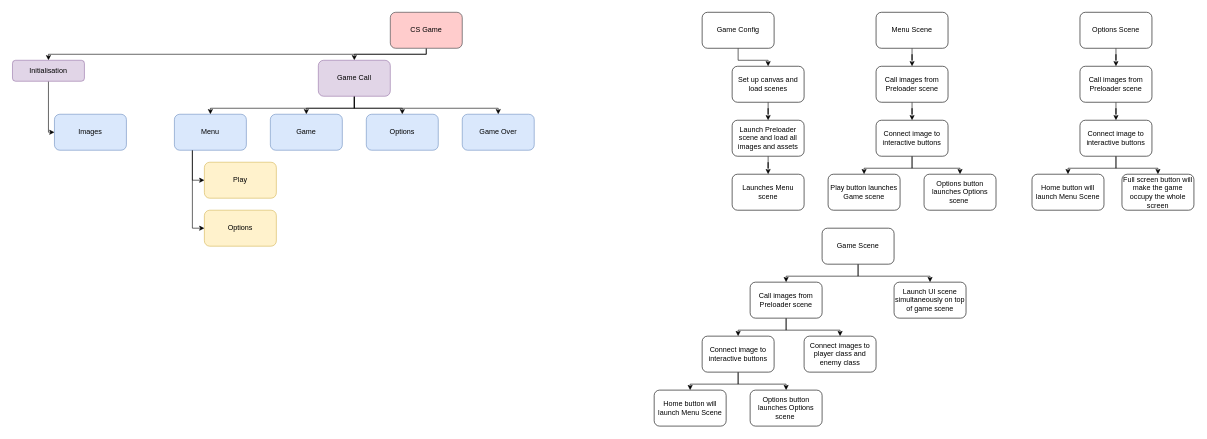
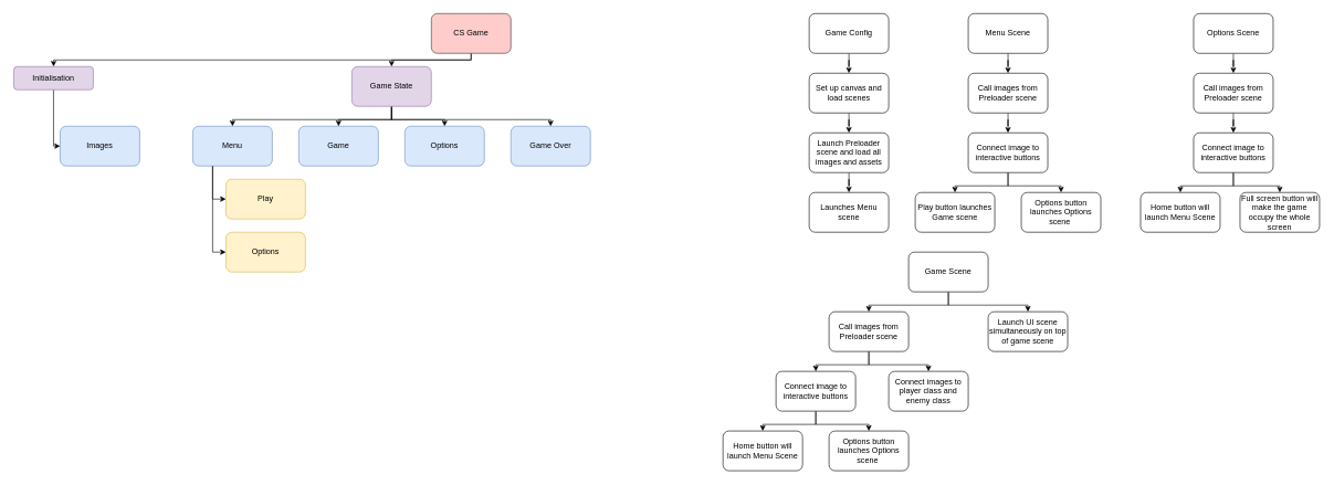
- <mxCell id="3" value="Game Config" style="rounded=1;whiteSpace=wrap;html=1;" parent="1" vertex="1"><mxGeometry x="1170" y="20" width="120" height="60" as="geometry" /></mxCell>
+ <mxCell id="3" value="Game Config" style="rounded=1;whiteSpace=wrap;html=1;" parent="1" vertex="1"><mxGeometry x="1220" width="120" height="60" as="geometry" y="20" /></mxCell>
- <mxCell id="55" value="Game Call" style="rounded=1;whiteSpace=wrap;html=1;fillColor=#e1d5e7;strokeColor=#9673a6;" vertex="1" parent="1"><mxGeometry x="530" y="100" width="120" height="60" as="geometry" /></mxCell>
+ <mxCell id="55" value="Game State" style="rounded=1;whiteSpace=wrap;html=1;fillColor=#e1d5e7;strokeColor=#9673a6;" vertex="1" parent="1"><mxGeometry x="530" y="100" width="120" height="60" as="geometry" /></mxCell>
